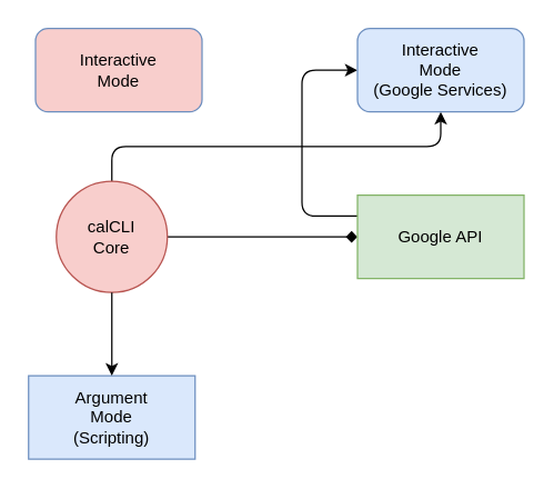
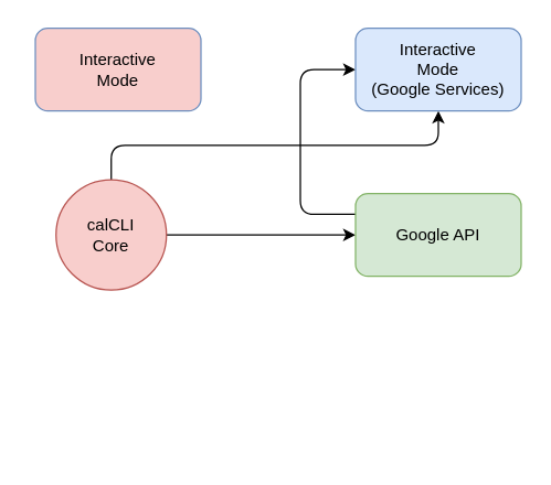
- <mxCell id="2" style="edgeStyle=orthogonalEdgeStyle;orthogonalLoop=1;jettySize=auto;html=1;exitX=1;exitY=0.5;exitDx=0;exitDy=0;entryX=0;entryY=0.5;entryDx=0;entryDy=0;rounded=1;endArrow=diamond;" edge="1" parent="1" source="4" target="6"><mxGeometry relative="1" as="geometry"><Array as="points"><mxPoint x="257" y="170" /></Array></mxGeometry></mxCell>
+ <mxCell id="2" style="edgeStyle=orthogonalEdgeStyle;orthogonalLoop=1;jettySize=auto;html=1;exitX=1;exitY=0.5;exitDx=0;exitDy=0;entryX=0;entryY=0.5;entryDx=0;entryDy=0;rounded=1;" edge="1" parent="1" source="4" target="6"><mxGeometry relative="1" as="geometry"><Array as="points"><mxPoint x="257" y="170" /></Array></mxGeometry></mxCell>
- <mxCell id="6" value="Google API" style="whiteSpace=wrap;html=1;fillColor=#d5e8d4;strokeColor=#82b366;rounded=0;" vertex="1" parent="1"><mxGeometry x="257" y="140" width="120" height="60" as="geometry" /></mxCell>
+ <mxCell id="6" value="Google API" style="rounded=1;whiteSpace=wrap;html=1;fillColor=#d5e8d4;strokeColor=#82b366;" vertex="1" parent="1"><mxGeometry x="257" y="140" width="120" height="60" as="geometry" /></mxCell>
- <mxCell id="10" value="" style="endArrow=classic;html=1;rounded=0;exitX=0.5;exitY=1;exitDx=0;exitDy=0;entryX=0.5;entryY=0;entryDx=0;entryDy=0;" edge="1" parent="1" source="4" target="8"><mxGeometry width="50" height="50" relative="1" as="geometry"><mxPoint x="57" y="160" as="sourcePoint" /><mxPoint x="107" y="110" as="targetPoint" /></mxGeometry></mxCell>
- <mxCell id="8" value="Argument&lt;br&gt;Mode&lt;br&gt;(Scripting)" style="rounded=0;whiteSpace=wrap;html=1;fillColor=#dae8fc;strokeColor=#6c8ebf;" vertex="1" parent="1"><mxGeometry x="20" y="270" width="120" height="60" as="geometry" /></mxCell>
